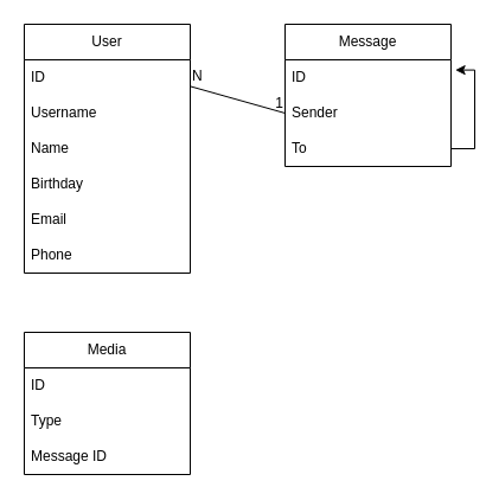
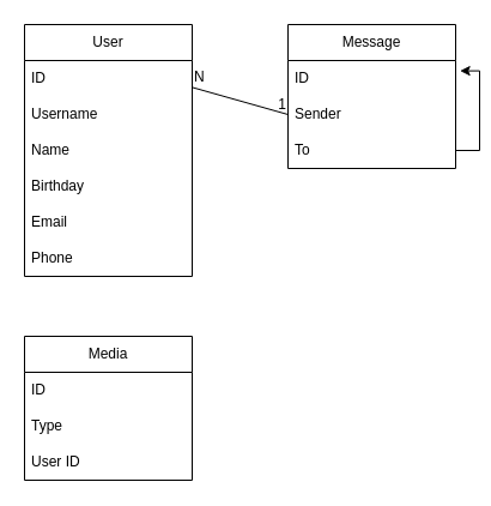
- <mxCell id="20" value="Message ID" style="text;strokeColor=none;fillColor=none;align=left;verticalAlign=middle;spacingLeft=4;spacingRight=4;overflow=hidden;points=[[0,0.5],[1,0.5]];portConstraint=eastwest;rotatable=0;whiteSpace=wrap;html=1;" vertex="1" parent="17"><mxGeometry y="90" width="140" height="30" as="geometry" /></mxCell>
+ <mxCell id="20" value="User ID" style="text;strokeColor=none;fillColor=none;align=left;verticalAlign=middle;spacingLeft=4;spacingRight=4;overflow=hidden;points=[[0,0.5],[1,0.5]];portConstraint=eastwest;rotatable=0;whiteSpace=wrap;html=1;" vertex="1" parent="17"><mxGeometry y="90" width="140" height="30" as="geometry" /></mxCell>
